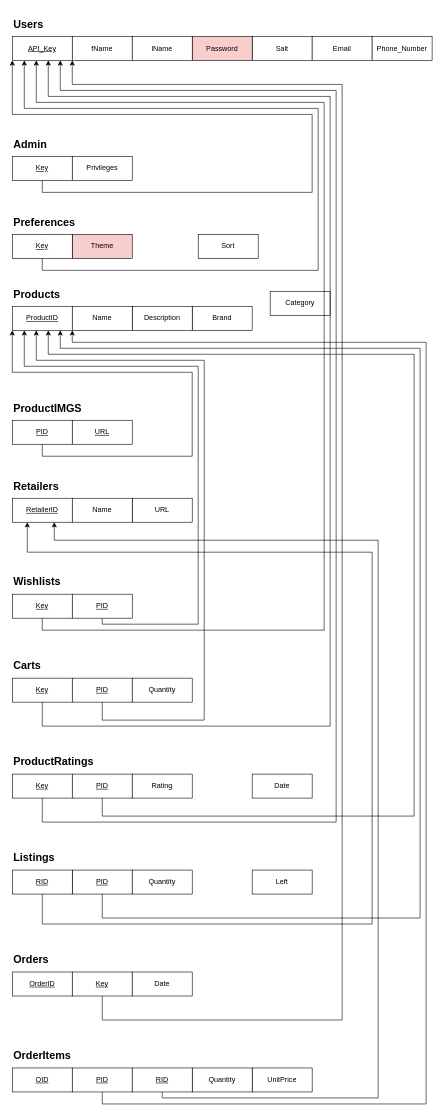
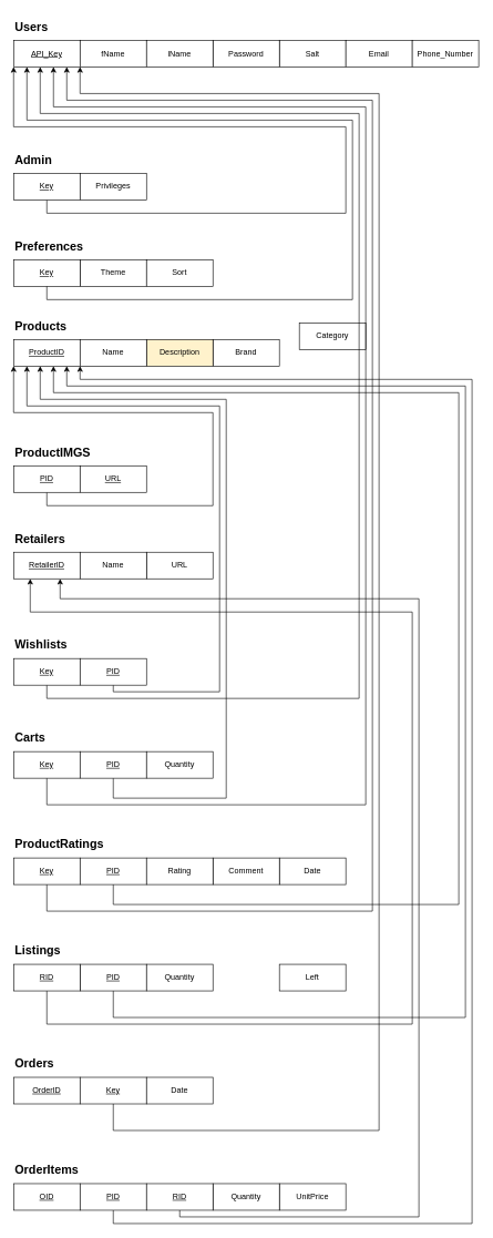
- <mxCell id="4" value="Password" style="whiteSpace=wrap;html=1;align=center;fillColor=#f8cecc;" parent="1" vertex="1"><mxGeometry x="320" y="60" width="100" height="40" as="geometry" /></mxCell>
+ <mxCell id="4" value="Password" style="whiteSpace=wrap;html=1;align=center;" parent="1" vertex="1"><mxGeometry x="320" y="60" width="100" height="40" as="geometry" /></mxCell>
- <mxCell id="18" value="Theme" style="whiteSpace=wrap;html=1;align=center;fillColor=#f8cecc;" parent="1" vertex="1"><mxGeometry x="120" y="390" width="100" height="40" as="geometry" /></mxCell>
+ <mxCell id="18" value="Theme" style="whiteSpace=wrap;html=1;align=center;" parent="1" vertex="1"><mxGeometry x="120" y="390" width="100" height="40" as="geometry" /></mxCell>
- <mxCell id="19" value="Sort" style="whiteSpace=wrap;html=1;align=center;" parent="1" vertex="1"><mxGeometry x="330" y="390" width="100" height="40" as="geometry" /></mxCell>
+ <mxCell id="19" value="Sort" style="whiteSpace=wrap;html=1;align=center;" parent="1" vertex="1"><mxGeometry x="220" y="390" width="100" height="40" as="geometry" /></mxCell>
- <mxCell id="11" value="Description" style="whiteSpace=wrap;html=1;align=center;" parent="1" vertex="1"><mxGeometry x="220" y="510" width="100" height="40" as="geometry" /></mxCell>
+ <mxCell id="11" value="Description" style="whiteSpace=wrap;html=1;align=center;fillColor=#fff2cc;" parent="1" vertex="1"><mxGeometry x="220" y="510" width="100" height="40" as="geometry" /></mxCell>
+ <mxCell id="39" value="Comment" style="whiteSpace=wrap;html=1;align=center;" parent="1" vertex="1"><mxGeometry x="320" y="1290" width="100" height="40" as="geometry" /></mxCell>
